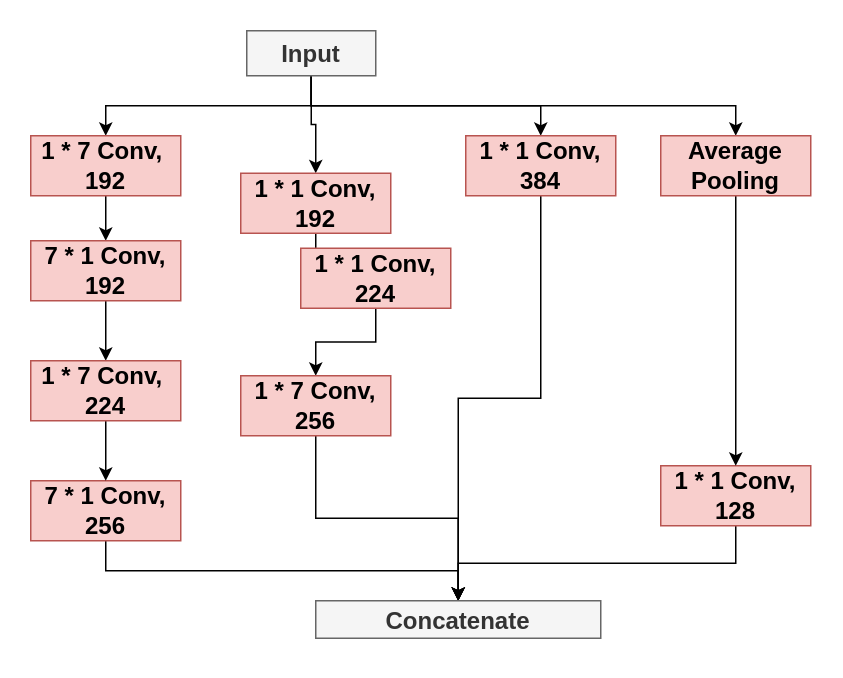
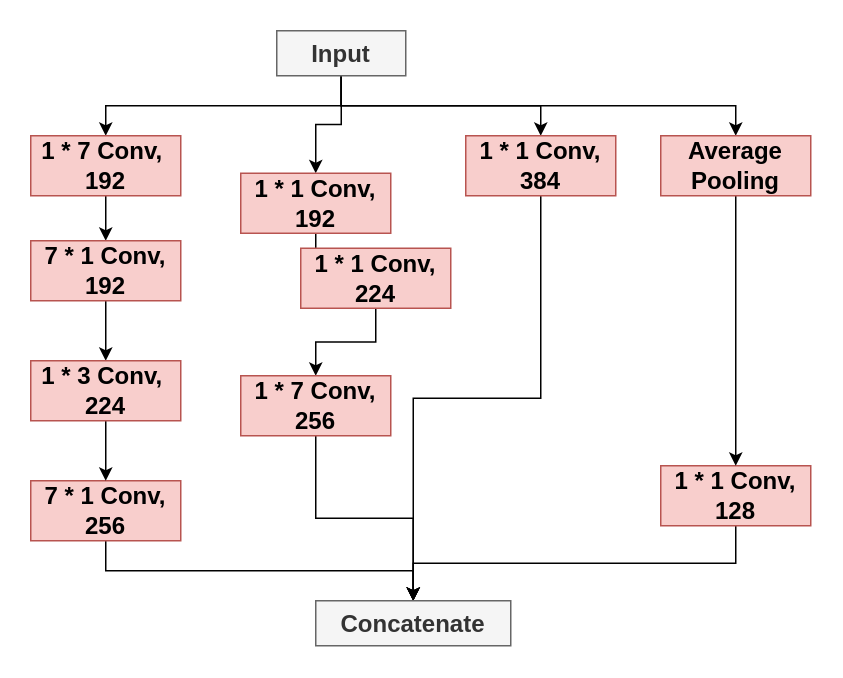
- <mxCell id="6" value="&lt;b&gt;&lt;font style=&quot;font-size: 16px;&quot;&gt;Input&lt;/font&gt;&lt;/b&gt;" style="rounded=0;whiteSpace=wrap;html=1;fillColor=#f5f5f5;fontColor=#333333;strokeColor=#666666;" vertex="1" parent="1"><mxGeometry x="164" y="20" width="86" height="30" as="geometry" /></mxCell>
+ <mxCell id="6" value="&lt;b&gt;&lt;font style=&quot;font-size: 16px;&quot;&gt;Input&lt;/font&gt;&lt;/b&gt;" style="rounded=0;whiteSpace=wrap;html=1;fillColor=#f5f5f5;fontColor=#333333;strokeColor=#666666;" vertex="1" parent="1"><mxGeometry x="184" y="20" width="86" height="30" as="geometry" /></mxCell>
- <mxCell id="14" value="&lt;b&gt;&lt;font style=&quot;font-size: 16px;&quot;&gt;1 * 7 Conv,&amp;nbsp;&lt;/font&gt;&lt;/b&gt;&lt;div&gt;&lt;span style=&quot;font-size: 16px;&quot;&gt;&lt;b&gt;224&lt;/b&gt;&lt;/span&gt;&lt;/div&gt;" style="rounded=0;whiteSpace=wrap;html=1;fillColor=#f8cecc;strokeColor=#b85450;" vertex="1" parent="1"><mxGeometry x="20" y="240" width="100" height="40" as="geometry" /></mxCell>
+ <mxCell id="14" value="&lt;b&gt;&lt;font style=&quot;font-size: 16px;&quot;&gt;1 * 3 Conv,&amp;nbsp;&lt;/font&gt;&lt;/b&gt;&lt;div&gt;&lt;span style=&quot;font-size: 16px;&quot;&gt;&lt;b&gt;224&lt;/b&gt;&lt;/span&gt;&lt;/div&gt;" style="rounded=0;whiteSpace=wrap;html=1;fillColor=#f8cecc;strokeColor=#b85450;" vertex="1" parent="1"><mxGeometry x="20" y="240" width="100" height="40" as="geometry" /></mxCell>
- <mxCell id="27" value="&lt;span style=&quot;font-size: 16px;&quot;&gt;&lt;b&gt;Concatenate&lt;/b&gt;&lt;/span&gt;" style="rounded=0;whiteSpace=wrap;html=1;fillColor=#f5f5f5;fontColor=#333333;strokeColor=#666666;" vertex="1" parent="1"><mxGeometry x="210" y="400" width="190" height="25" as="geometry" /></mxCell>
+ <mxCell id="27" value="&lt;span style=&quot;font-size: 16px;&quot;&gt;&lt;b&gt;Concatenate&lt;/b&gt;&lt;/span&gt;" style="rounded=0;whiteSpace=wrap;html=1;fillColor=#f5f5f5;fontColor=#333333;strokeColor=#666666;" vertex="1" parent="1"><mxGeometry x="210" y="400" width="130" height="30" as="geometry" /></mxCell>
